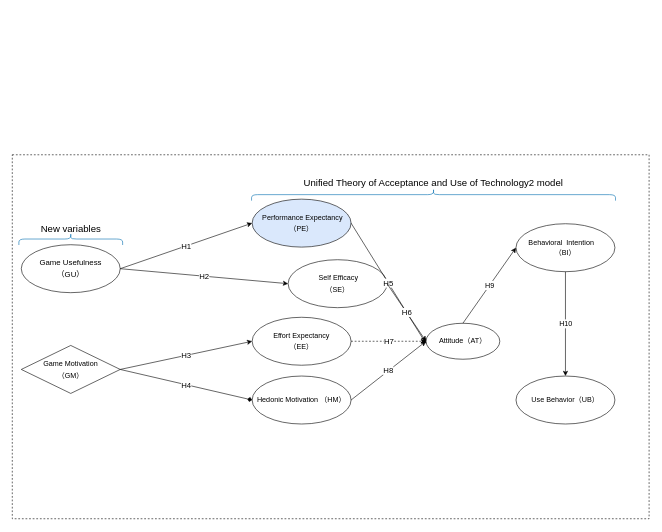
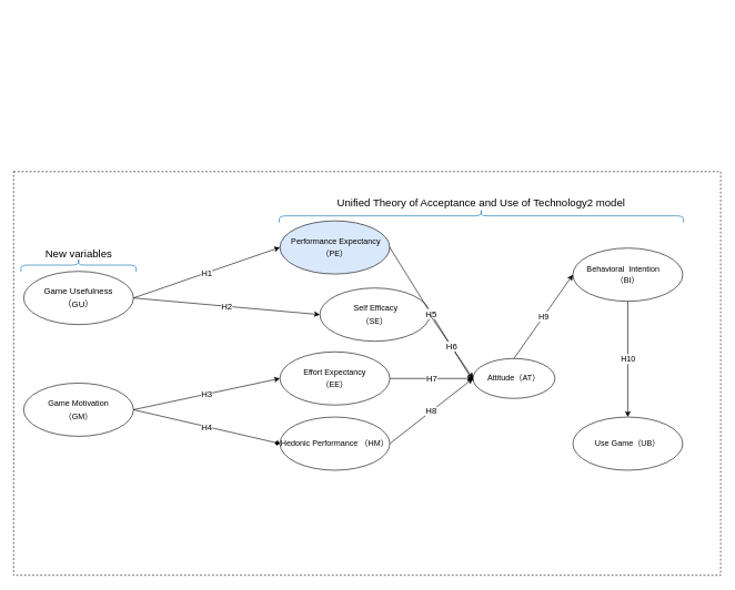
- <mxCell id="14" value="H7" style="endArrow=classic;html=1;fontSize=13;exitX=1;exitY=0.5;exitDx=0;exitDy=0;entryX=0;entryY=0.5;entryDx=0;entryDy=0;dashed=1;" parent="1" source="8" target="5" edge="1"><mxGeometry width="50" height="50" relative="1" as="geometry"><mxPoint x="600" y="772" as="sourcePoint" /><mxPoint x="680" y="612" as="targetPoint" /></mxGeometry></mxCell>
+ <mxCell id="14" value="H7" style="endArrow=classic;html=1;fontSize=13;exitX=1;exitY=0.5;exitDx=0;exitDy=0;entryX=0;entryY=0.5;entryDx=0;entryDy=0;" parent="1" source="8" target="5" edge="1"><mxGeometry width="50" height="50" relative="1" as="geometry"><mxPoint x="600" y="772" as="sourcePoint" /><mxPoint x="680" y="612" as="targetPoint" /></mxGeometry></mxCell>
- <mxCell id="4" value="&lt;p style=&quot;line-height: 140%&quot;&gt;&lt;span style=&quot;font-size: 12px&quot;&gt;Game Motivation&lt;/span&gt;&lt;br style=&quot;font-size: 12px&quot;&gt;&lt;span style=&quot;font-size: 12px&quot;&gt;（GM）&lt;/span&gt;&lt;br&gt;&lt;/p&gt;" style="rhombus;whiteSpace=wrap;html=1;spacingBottom=0;fontSize=13;fontStyle=0;" parent="1" vertex="1"><mxGeometry x="35" y="575" width="165" height="80" as="geometry" /></mxCell>
+ <mxCell id="4" value="&lt;p style=&quot;line-height: 140%&quot;&gt;&lt;span style=&quot;font-size: 12px&quot;&gt;Game Motivation&lt;/span&gt;&lt;br style=&quot;font-size: 12px&quot;&gt;&lt;span style=&quot;font-size: 12px&quot;&gt;（GM）&lt;/span&gt;&lt;br&gt;&lt;/p&gt;" style="ellipse;whiteSpace=wrap;html=1;spacingBottom=0;fontSize=13;fontStyle=0;" parent="1" vertex="1"><mxGeometry x="35" y="575" width="165" height="80" as="geometry" /></mxCell>
- <mxCell id="9" value="&lt;p style=&quot;line-height: 140%&quot;&gt;&lt;span style=&quot;font-size: 12px&quot;&gt;Hedonic Motivation （HM）&lt;/span&gt;&lt;br&gt;&lt;/p&gt;" style="ellipse;whiteSpace=wrap;html=1;spacingBottom=0;fontSize=13;fontStyle=0;" parent="1" vertex="1"><mxGeometry x="420" y="626" width="165" height="80" as="geometry" /></mxCell>
+ <mxCell id="9" value="&lt;p style=&quot;line-height: 140%&quot;&gt;&lt;span style=&quot;font-size: 12px&quot;&gt;Hedonic Performance （HM）&lt;/span&gt;&lt;br&gt;&lt;/p&gt;" style="ellipse;whiteSpace=wrap;html=1;spacingBottom=0;fontSize=13;fontStyle=0;" parent="1" vertex="1"><mxGeometry x="420" y="626" width="165" height="80" as="geometry" /></mxCell>
- <mxCell id="19" value="&lt;p style=&quot;line-height: 140%&quot;&gt;&lt;span style=&quot;font-size: 12px&quot;&gt;Use Behavior（UB）&lt;/span&gt;&lt;br&gt;&lt;/p&gt;" style="ellipse;whiteSpace=wrap;html=1;spacingBottom=0;fontSize=13;fontStyle=0;" parent="1" vertex="1"><mxGeometry x="860" y="626" width="165" height="80" as="geometry" /></mxCell>
+ <mxCell id="19" value="&lt;p style=&quot;line-height: 140%&quot;&gt;&lt;span style=&quot;font-size: 12px&quot;&gt;Use Game（UB）&lt;/span&gt;&lt;br&gt;&lt;/p&gt;" style="ellipse;whiteSpace=wrap;html=1;spacingBottom=0;fontSize=13;fontStyle=0;" parent="1" vertex="1"><mxGeometry x="860" y="626" width="165" height="80" as="geometry" /></mxCell>
